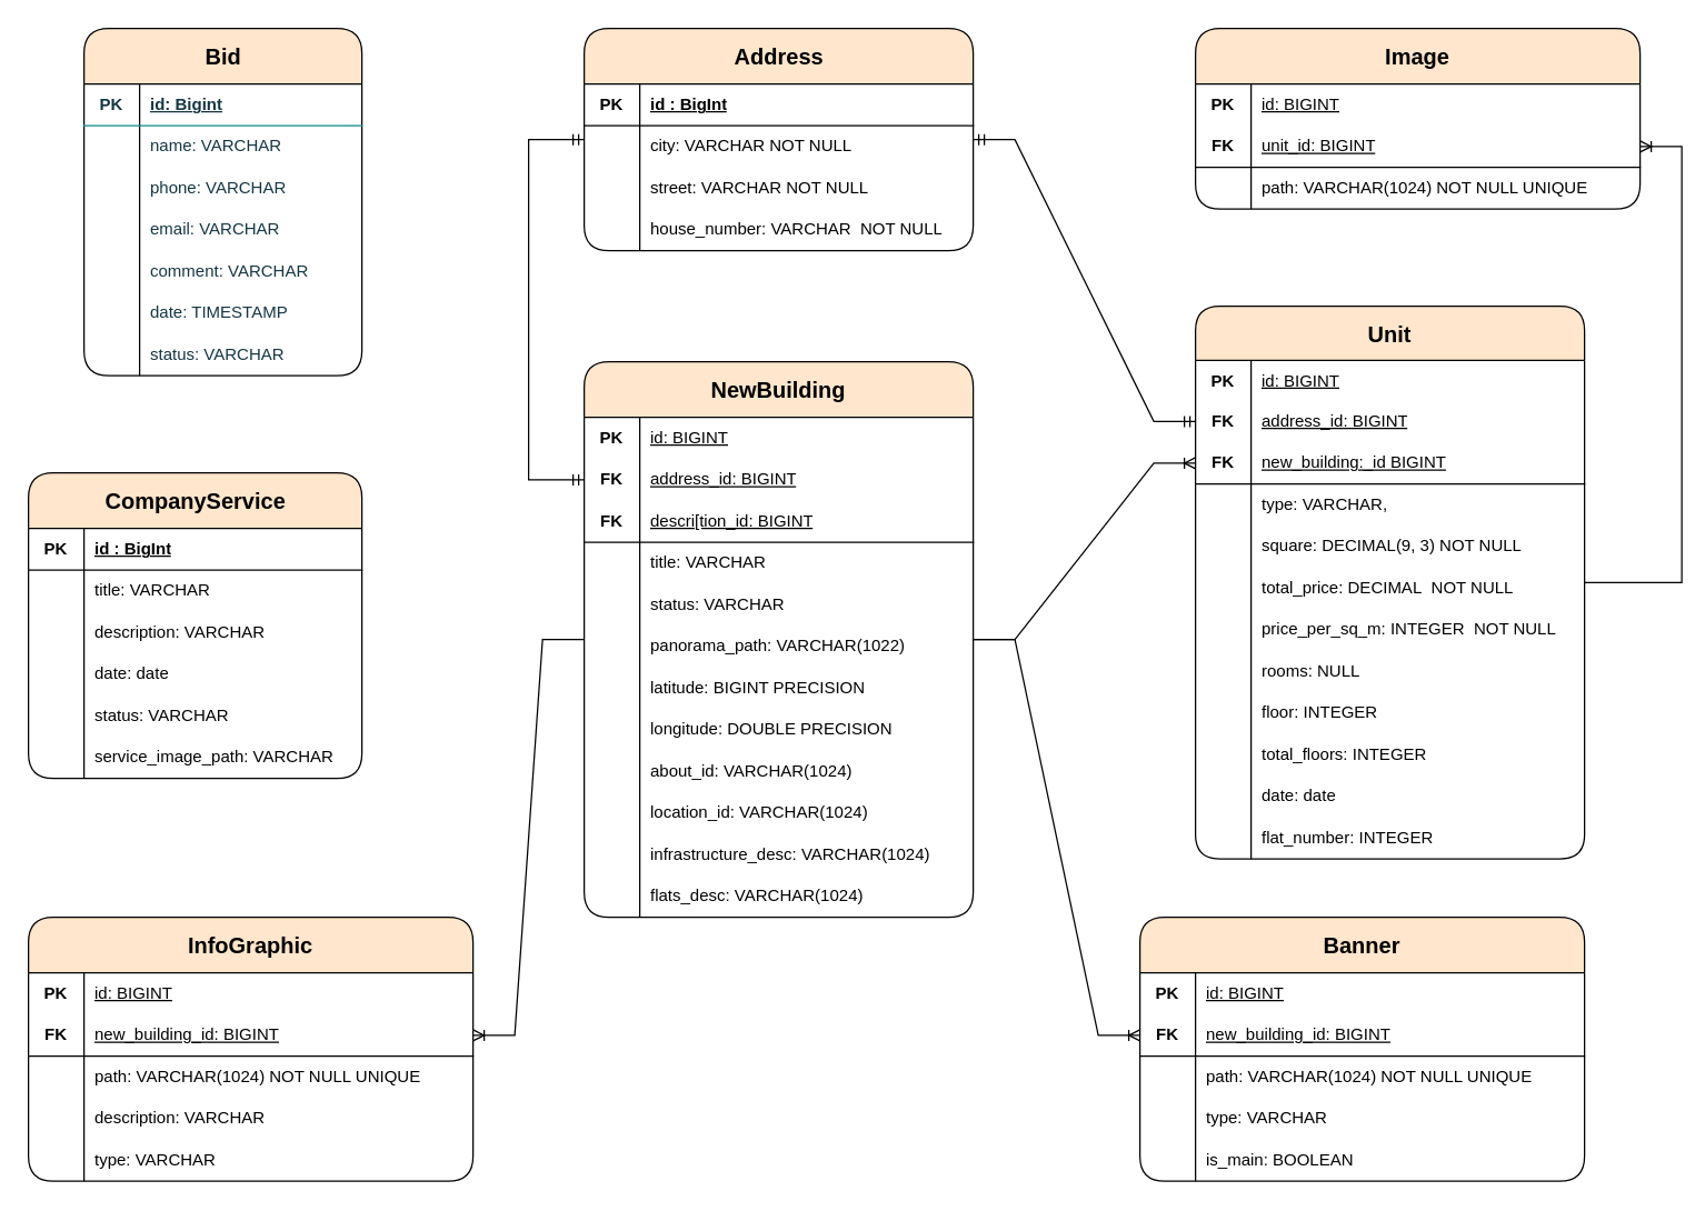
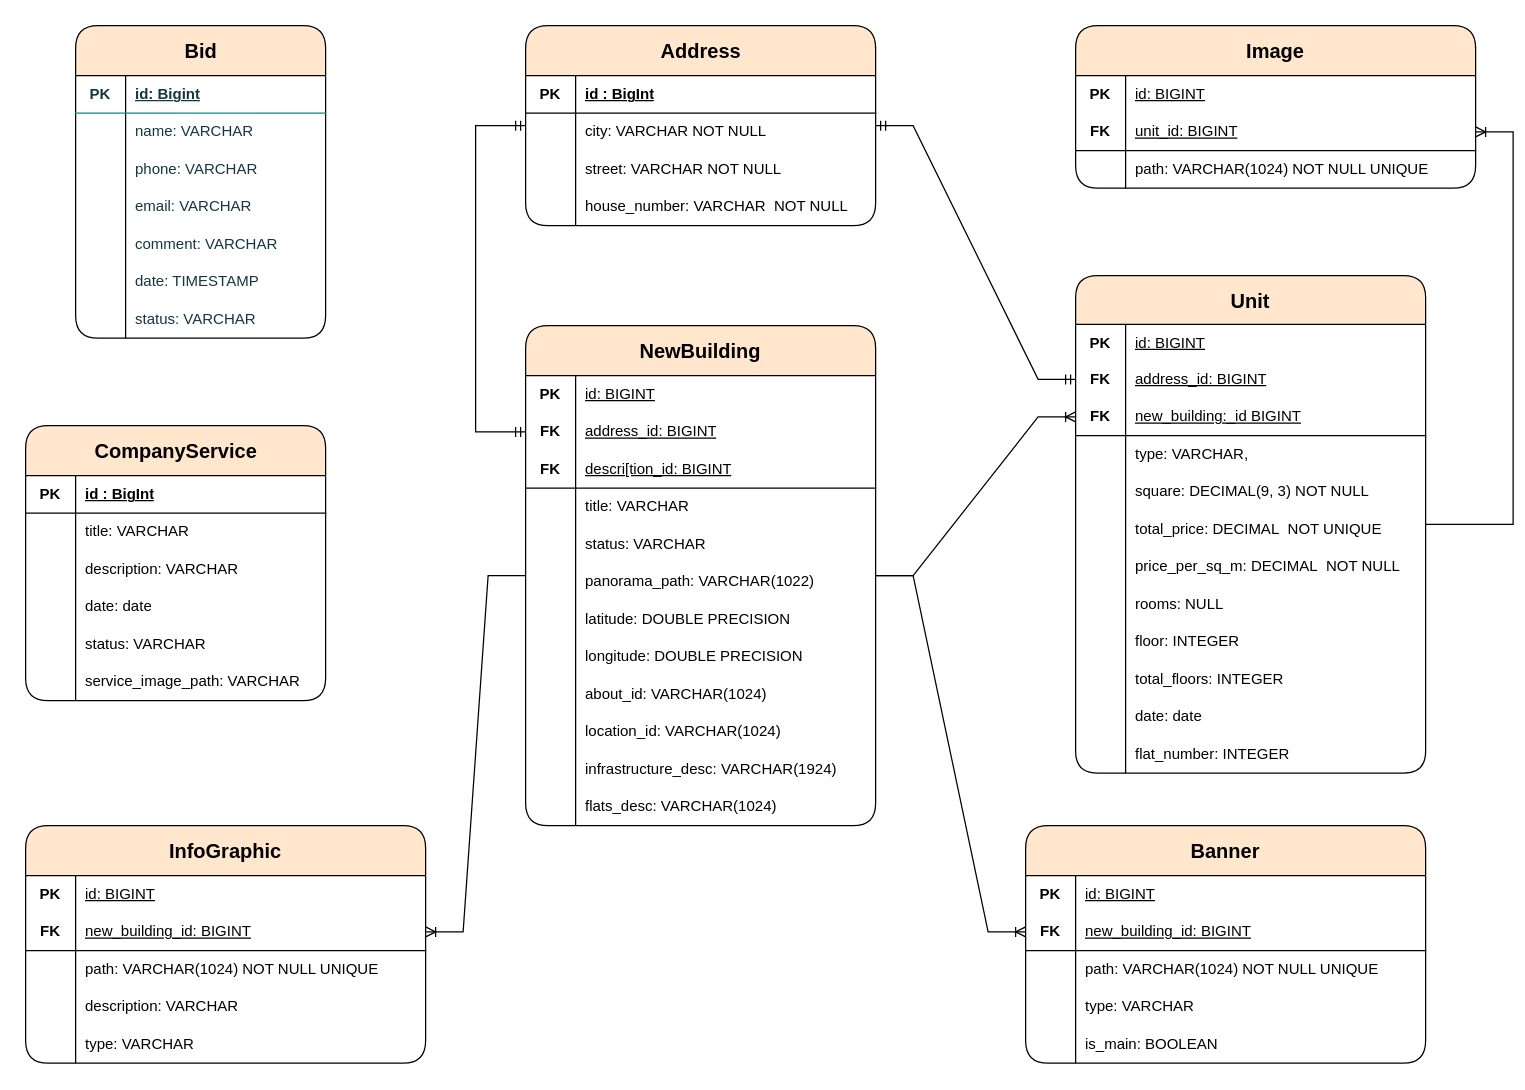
- <mxCell id="74" value="total_price: DECIMAL&amp;nbsp;&amp;nbsp;NOT NULL" style="shape=partialRectangle;connectable=0;fillColor=none;top=0;left=0;bottom=0;right=0;align=left;spacingLeft=6;overflow=hidden;html=1;whiteSpace=wrap;" parent="72" vertex="1"><mxGeometry x="40" width="240" height="30" as="geometry"><mxRectangle width="240" height="30" as="alternateBounds" /></mxGeometry></mxCell>
+ <mxCell id="74" value="total_price: DECIMAL&amp;nbsp;&amp;nbsp;NOT UNIQUE" style="shape=partialRectangle;connectable=0;fillColor=none;top=0;left=0;bottom=0;right=0;align=left;spacingLeft=6;overflow=hidden;html=1;whiteSpace=wrap;" parent="72" vertex="1"><mxGeometry x="40" width="240" height="30" as="geometry"><mxRectangle width="240" height="30" as="alternateBounds" /></mxGeometry></mxCell>
- <mxCell id="77" value="price_per_sq_m: INTEGER&amp;nbsp;&amp;nbsp;NOT NULL" style="shape=partialRectangle;connectable=0;fillColor=none;top=0;left=0;bottom=0;right=0;align=left;spacingLeft=6;overflow=hidden;html=1;whiteSpace=wrap;" parent="75" vertex="1"><mxGeometry x="40" width="240" height="30" as="geometry"><mxRectangle width="240" height="30" as="alternateBounds" /></mxGeometry></mxCell>
+ <mxCell id="77" value="price_per_sq_m: DECIMAL&amp;nbsp;&amp;nbsp;NOT NULL" style="shape=partialRectangle;connectable=0;fillColor=none;top=0;left=0;bottom=0;right=0;align=left;spacingLeft=6;overflow=hidden;html=1;whiteSpace=wrap;" parent="75" vertex="1"><mxGeometry x="40" width="240" height="30" as="geometry"><mxRectangle width="240" height="30" as="alternateBounds" /></mxGeometry></mxCell>
- <mxCell id="114" value="latitude: BIGINT PRECISION" style="shape=partialRectangle;connectable=0;top=0;left=0;bottom=0;right=0;align=left;spacingLeft=6;overflow=hidden;html=1;whiteSpace=wrap;fillColor=none;" parent="112" vertex="1"><mxGeometry x="40" width="240" height="30" as="geometry"><mxRectangle width="240" height="30" as="alternateBounds" /></mxGeometry></mxCell>
+ <mxCell id="114" value="latitude: DOUBLE PRECISION" style="shape=partialRectangle;connectable=0;top=0;left=0;bottom=0;right=0;align=left;spacingLeft=6;overflow=hidden;html=1;whiteSpace=wrap;fillColor=none;" parent="112" vertex="1"><mxGeometry x="40" width="240" height="30" as="geometry"><mxRectangle width="240" height="30" as="alternateBounds" /></mxGeometry></mxCell>
- <mxCell id="126" value="infrastructure_desc: VARCHAR(1024)" style="shape=partialRectangle;connectable=0;top=0;left=0;bottom=0;right=0;align=left;spacingLeft=6;overflow=hidden;html=1;whiteSpace=wrap;fillColor=none;" parent="124" vertex="1"><mxGeometry x="40" width="240" height="30" as="geometry"><mxRectangle width="240" height="30" as="alternateBounds" /></mxGeometry></mxCell>
+ <mxCell id="126" value="infrastructure_desc: VARCHAR(1924)" style="shape=partialRectangle;connectable=0;top=0;left=0;bottom=0;right=0;align=left;spacingLeft=6;overflow=hidden;html=1;whiteSpace=wrap;fillColor=none;" parent="124" vertex="1"><mxGeometry x="40" width="240" height="30" as="geometry"><mxRectangle width="240" height="30" as="alternateBounds" /></mxGeometry></mxCell>
